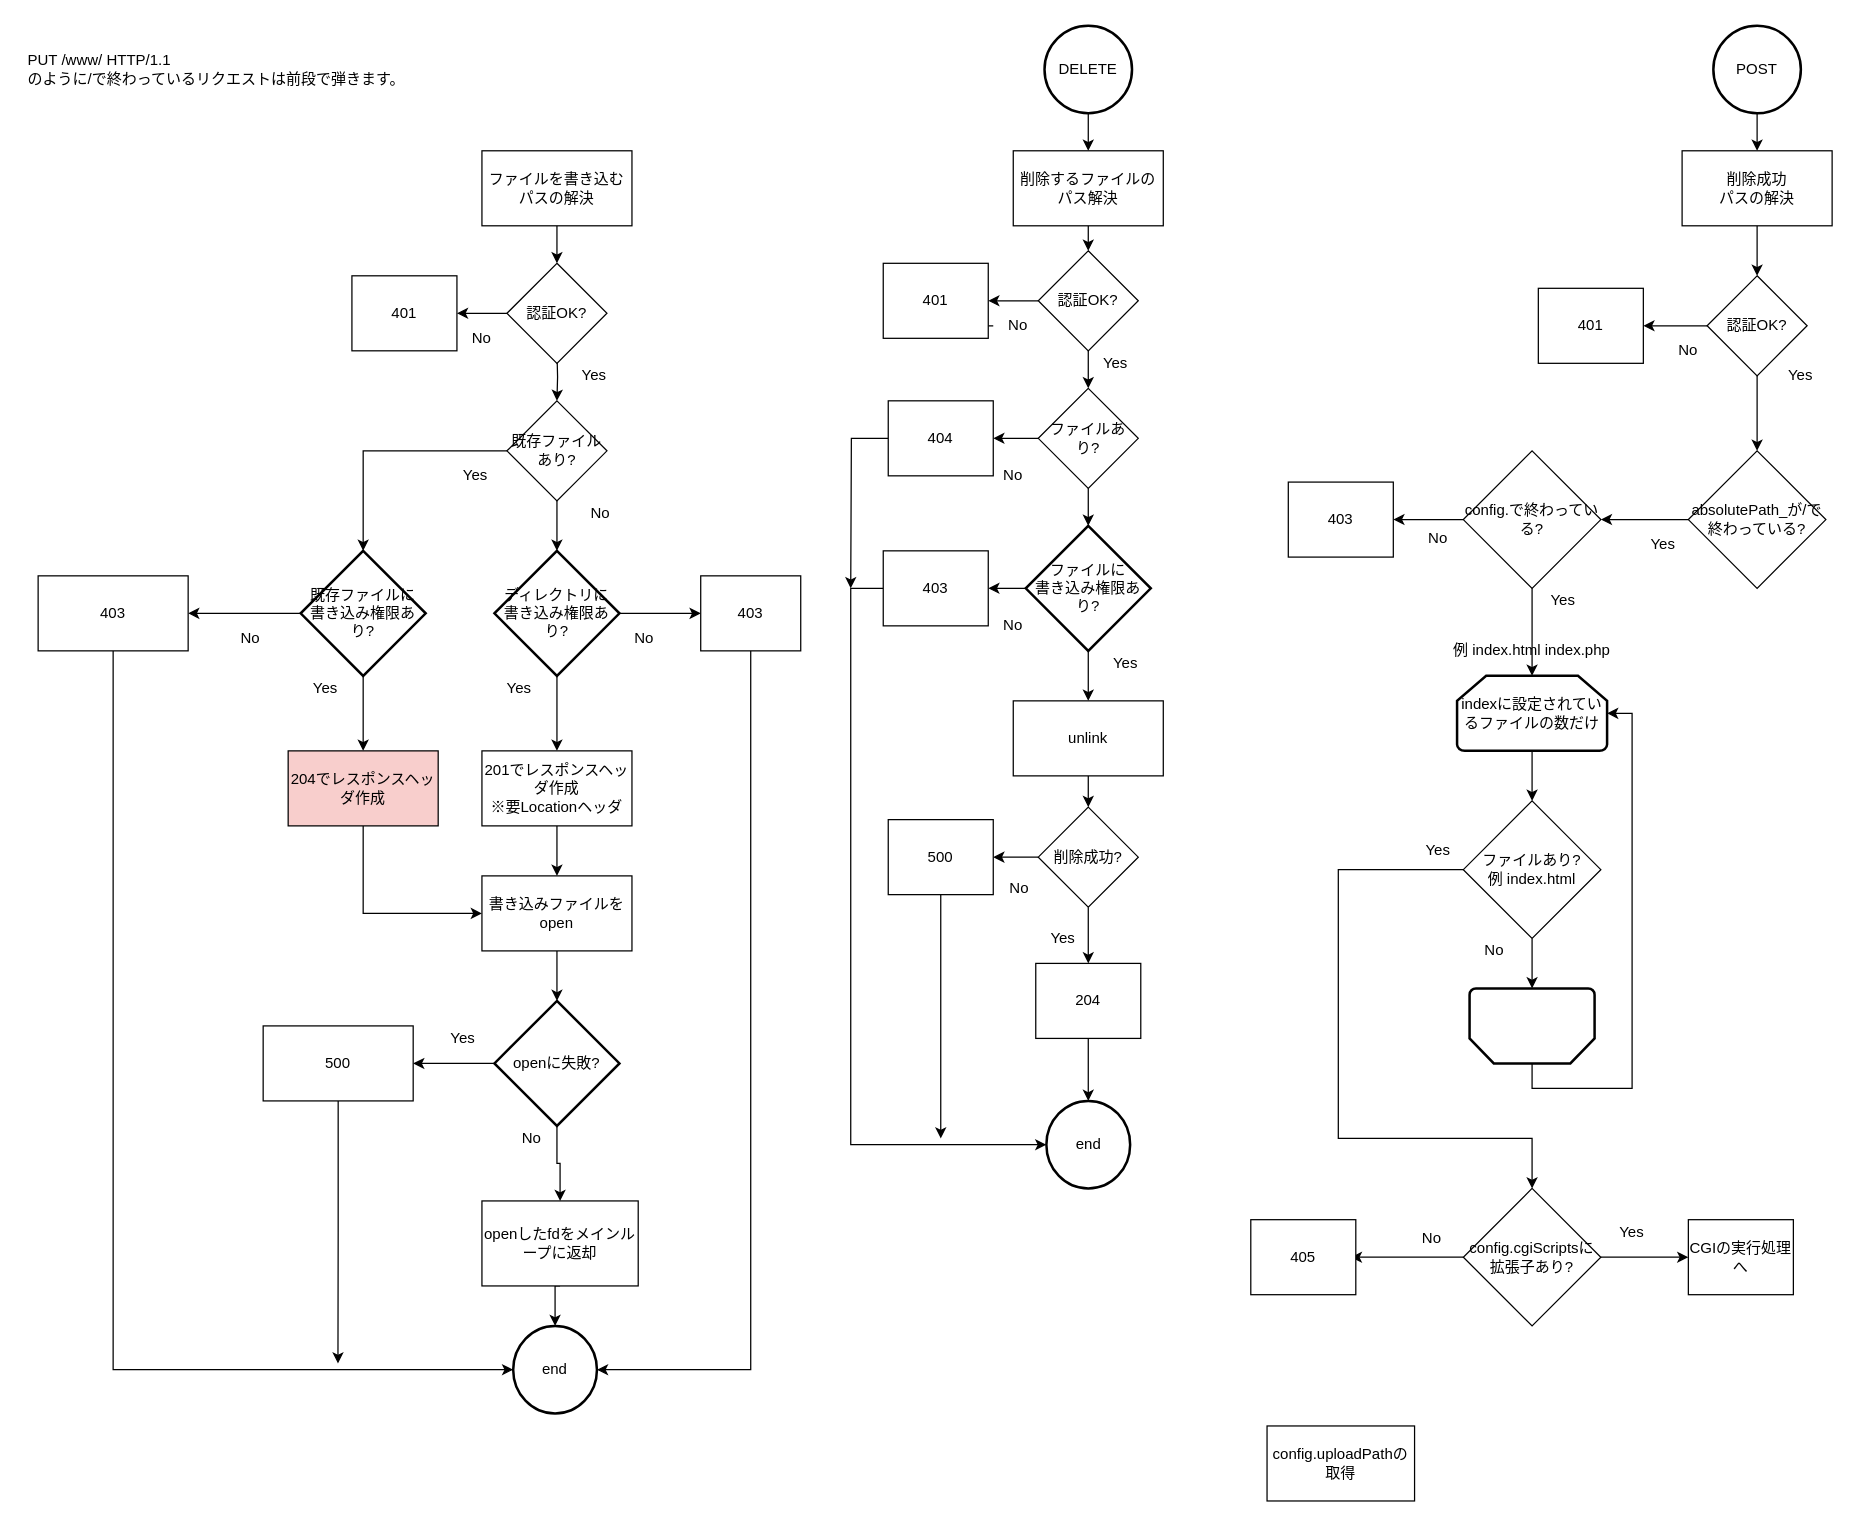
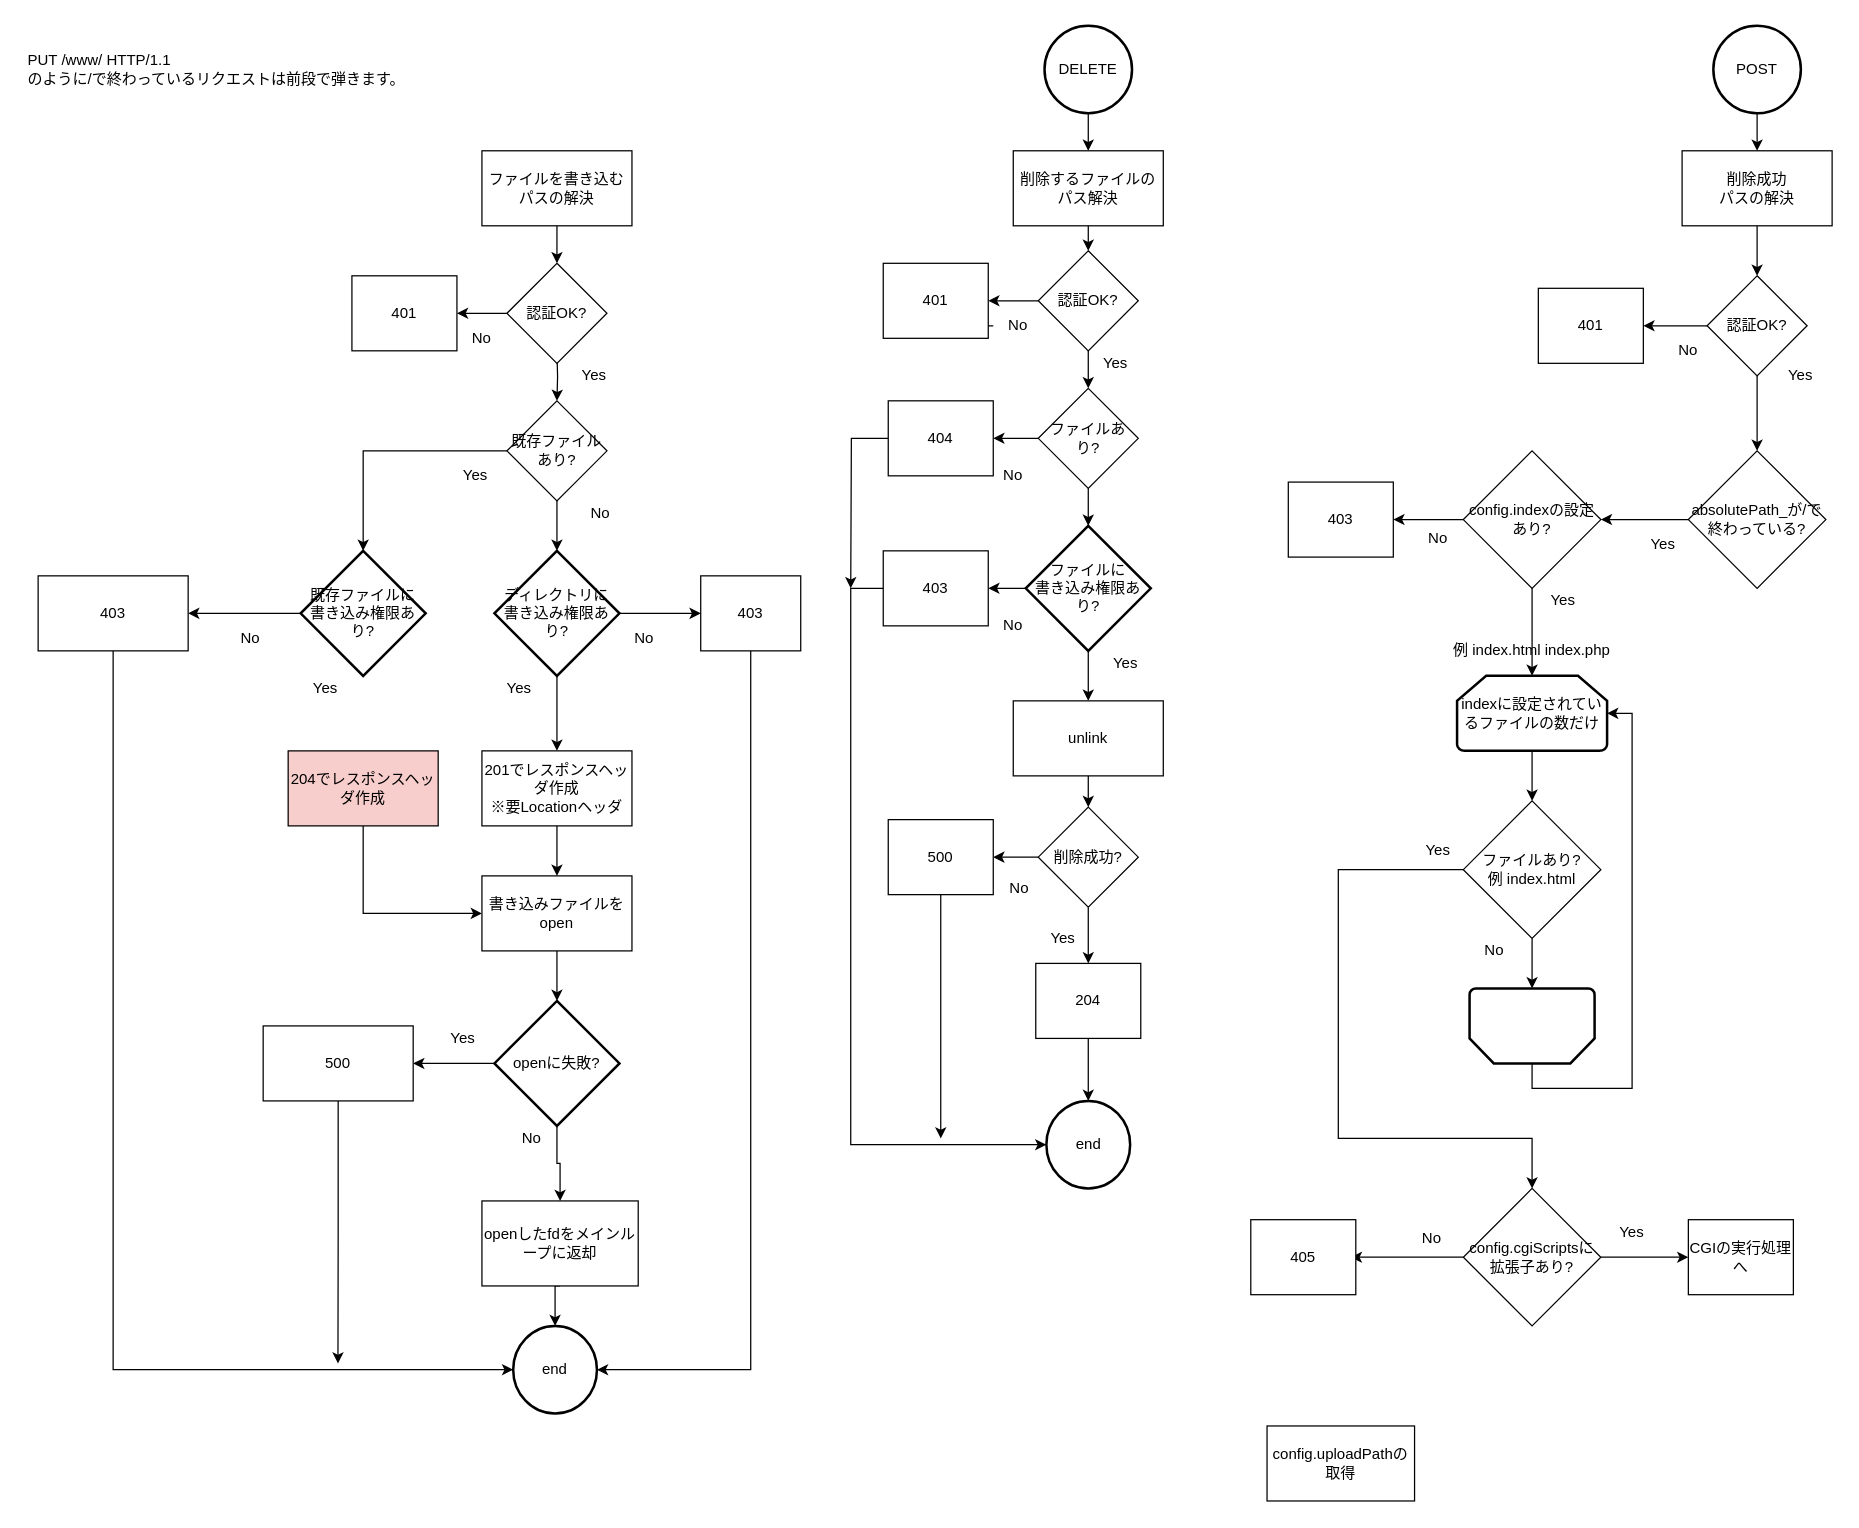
- <mxCell id="100" value="config.で終わっている?" style="rhombus;whiteSpace=wrap;html=1;" vertex="1" parent="1"><mxGeometry x="1170" y="360" width="110" height="110" as="geometry" /></mxCell>
+ <mxCell id="100" value="config.indexの設定あり?" style="rhombus;whiteSpace=wrap;html=1;" vertex="1" parent="1"><mxGeometry x="1170" y="360" width="110" height="110" as="geometry" /></mxCell>
- <mxCell id="9" style="edgeStyle=orthogonalEdgeStyle;rounded=0;orthogonalLoop=1;jettySize=auto;html=1;exitX=0.5;exitY=1;exitDx=0;exitDy=0;exitPerimeter=0;entryX=0.5;entryY=0;entryDx=0;entryDy=0;" parent="1" source="10" target="18" edge="1"><mxGeometry relative="1" as="geometry" /></mxCell>
